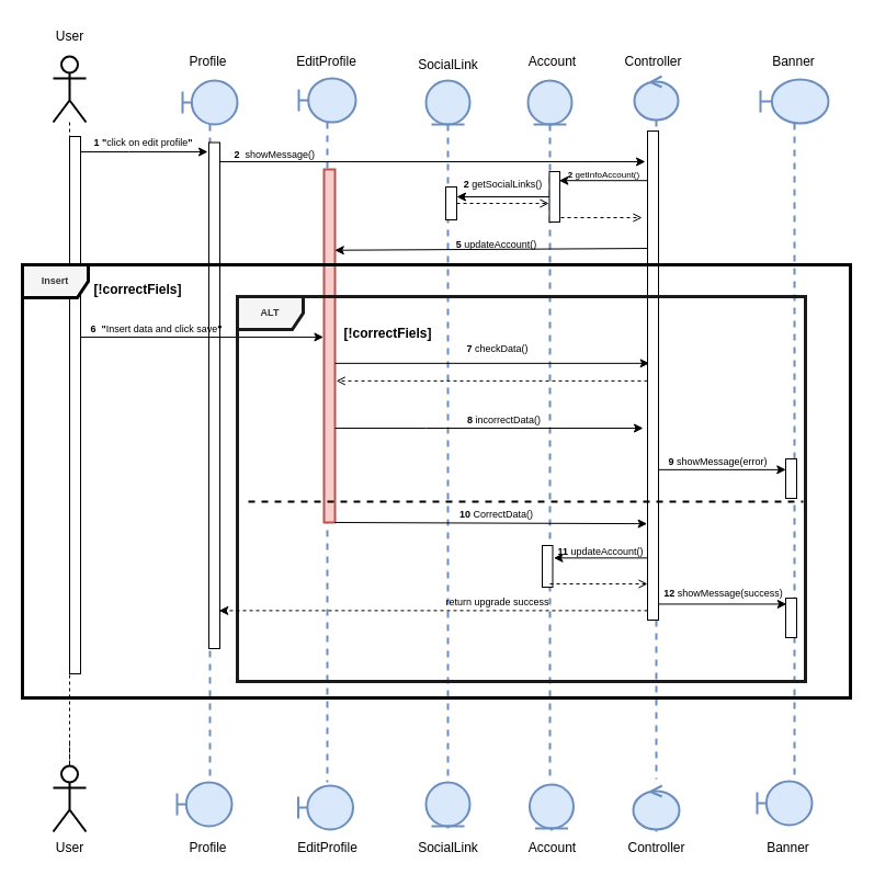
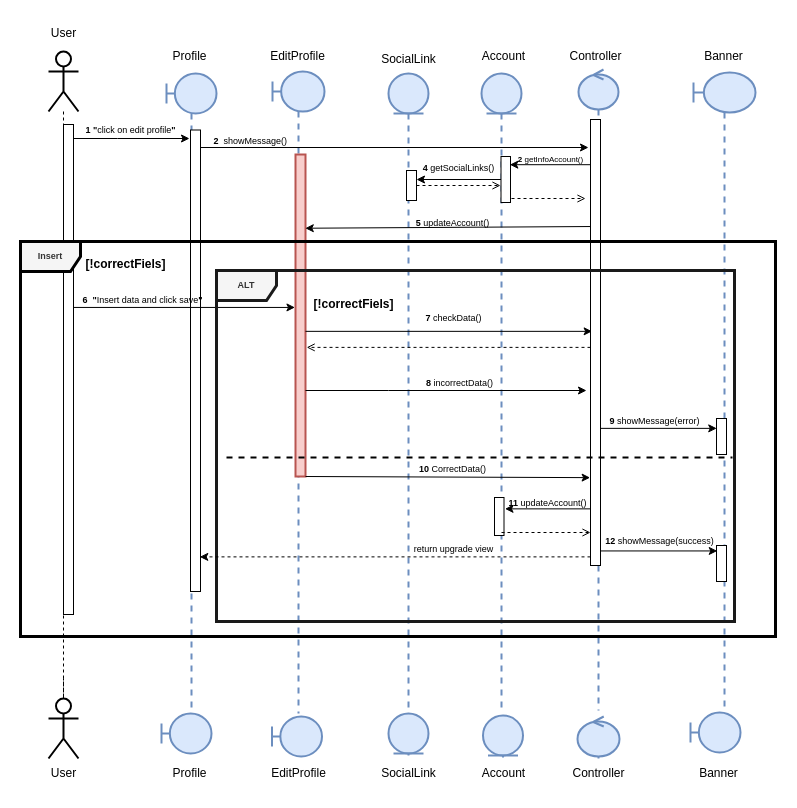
- <mxCell id="30" value="&lt;b&gt;2 &lt;/b&gt;getSocialLinks()" style="text;html=1;align=center;verticalAlign=middle;resizable=0;points=[];autosize=1;strokeColor=none;fillColor=none;fontSize=9;" parent="1" vertex="1"><mxGeometry x="413" y="156" width="90" height="23" as="geometry" /></mxCell>
+ <mxCell id="30" value="&lt;b&gt;4 &lt;/b&gt;getSocialLinks()" style="text;html=1;align=center;verticalAlign=middle;resizable=0;points=[];autosize=1;strokeColor=none;fillColor=none;fontSize=9;" parent="1" vertex="1"><mxGeometry x="413" y="156" width="90" height="23" as="geometry" /></mxCell>
- <mxCell id="75" value="&lt;font style=&quot;font-size: 9px;&quot;&gt;return upgrade success&lt;/font&gt;" style="text;html=1;align=center;verticalAlign=middle;resizable=0;points=[];autosize=1;strokeColor=none;fillColor=none;" parent="1" vertex="1"><mxGeometry x="403.5" y="535" width="98" height="26" as="geometry" /></mxCell>
+ <mxCell id="75" value="&lt;font style=&quot;font-size: 9px;&quot;&gt;return upgrade view&lt;/font&gt;" style="text;html=1;align=center;verticalAlign=middle;resizable=0;points=[];autosize=1;strokeColor=none;fillColor=none;" parent="1" vertex="1"><mxGeometry x="403.5" y="535" width="98" height="26" as="geometry" /></mxCell>
